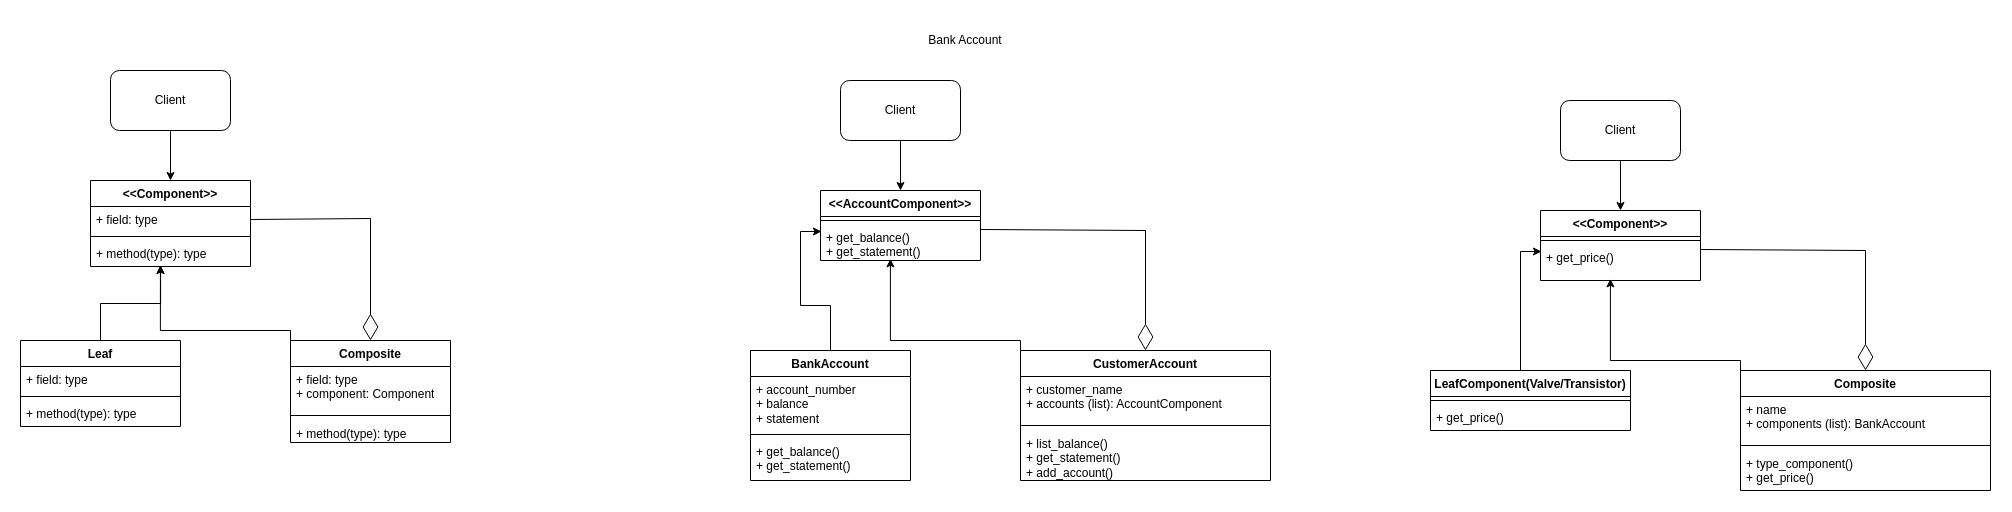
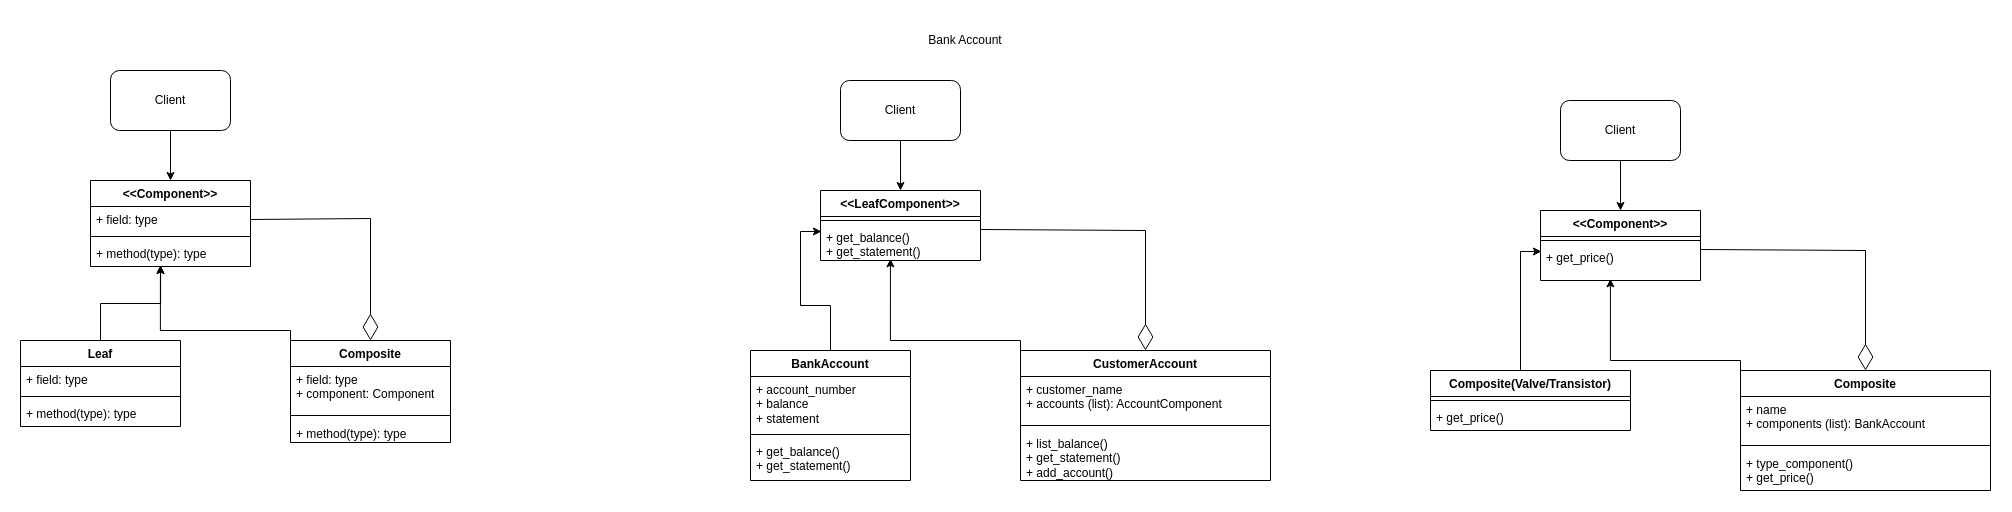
- <mxCell id="19" value="&amp;lt;&amp;lt;AccountComponent&lt;span style=&quot;background-color: initial;&quot;&gt;&amp;gt;&amp;gt;&lt;/span&gt;" style="swimlane;fontStyle=1;align=center;verticalAlign=top;childLayout=stackLayout;horizontal=1;startSize=26;horizontalStack=0;resizeParent=1;resizeParentMax=0;resizeLast=0;collapsible=1;marginBottom=0;whiteSpace=wrap;html=1;" parent="1" vertex="1"><mxGeometry x="820" y="190" width="160" height="70" as="geometry" /></mxCell>
+ <mxCell id="19" value="&amp;lt;&amp;lt;LeafComponent&lt;span style=&quot;background-color: initial;&quot;&gt;&amp;gt;&amp;gt;&lt;/span&gt;" style="swimlane;fontStyle=1;align=center;verticalAlign=top;childLayout=stackLayout;horizontal=1;startSize=26;horizontalStack=0;resizeParent=1;resizeParentMax=0;resizeLast=0;collapsible=1;marginBottom=0;whiteSpace=wrap;html=1;" parent="1" vertex="1"><mxGeometry x="820" y="190" width="160" height="70" as="geometry" /></mxCell>
- <mxCell id="41" value="LeafComponent(Valve/Transistor)" style="swimlane;fontStyle=1;align=center;verticalAlign=top;childLayout=stackLayout;horizontal=1;startSize=26;horizontalStack=0;resizeParent=1;resizeParentMax=0;resizeLast=0;collapsible=1;marginBottom=0;whiteSpace=wrap;html=1;" parent="1" vertex="1"><mxGeometry x="1430" y="370" width="200" height="60" as="geometry" /></mxCell>
+ <mxCell id="41" value="Composite(Valve/Transistor)" style="swimlane;fontStyle=1;align=center;verticalAlign=top;childLayout=stackLayout;horizontal=1;startSize=26;horizontalStack=0;resizeParent=1;resizeParentMax=0;resizeLast=0;collapsible=1;marginBottom=0;whiteSpace=wrap;html=1;" parent="1" vertex="1"><mxGeometry x="1430" y="370" width="200" height="60" as="geometry" /></mxCell>
